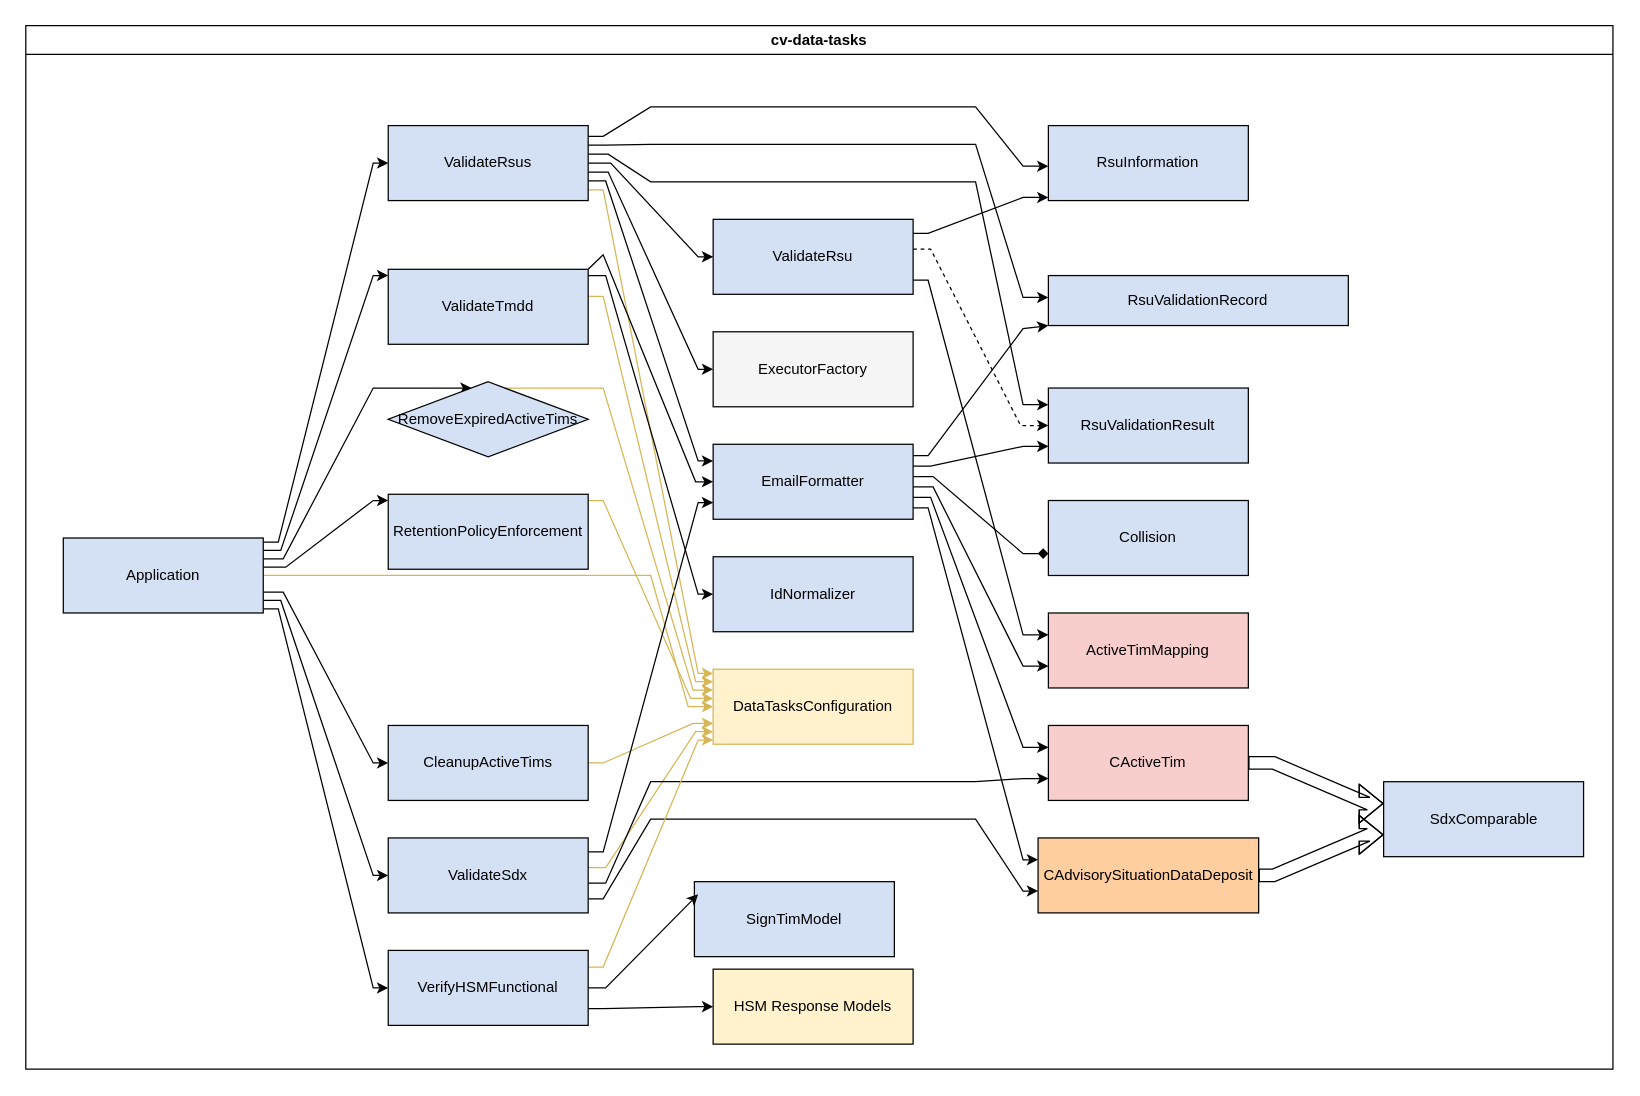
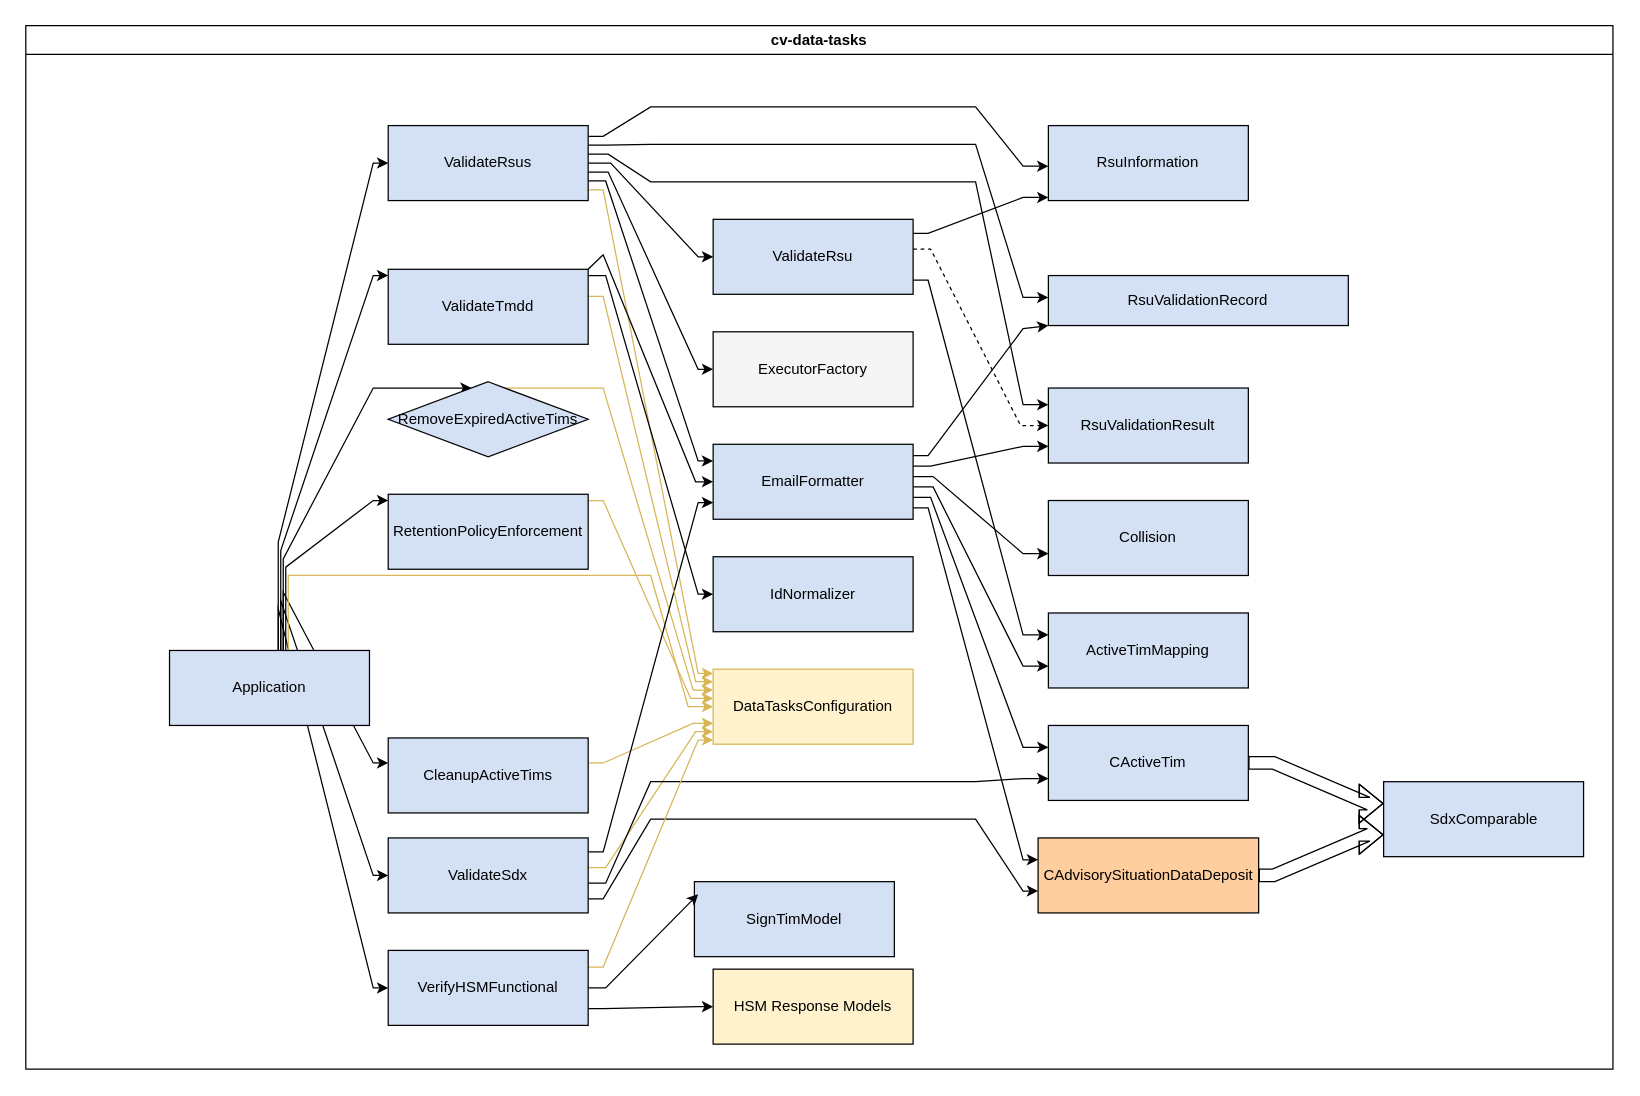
- <mxCell id="6" style="edgeStyle=orthogonalEdgeStyle;rounded=0;orthogonalLoop=1;jettySize=auto;html=1;noEdgeStyle=1;orthogonal=1;endArrow=diamond;" edge="1" parent="1" source="9" target="18"><mxGeometry relative="1" as="geometry"><Array as="points"><mxPoint x="746" y="380.833" /><mxPoint x="818" y="442.5" /></Array></mxGeometry></mxCell>
+ <mxCell id="6" style="edgeStyle=orthogonalEdgeStyle;rounded=0;orthogonalLoop=1;jettySize=auto;html=1;noEdgeStyle=1;orthogonal=1;" edge="1" parent="1" source="9" target="18"><mxGeometry relative="1" as="geometry"><Array as="points"><mxPoint x="746" y="380.833" /><mxPoint x="818" y="442.5" /></Array></mxGeometry></mxCell>
- <mxCell id="32" value="Application" style="rounded=0;whiteSpace=wrap;html=1;fillColor=#D4E1F5;container=0;" vertex="1" parent="1"><mxGeometry y="430" width="160" height="60" as="geometry" x="50" /></mxCell>
+ <mxCell id="32" value="Application" style="rounded=0;whiteSpace=wrap;html=1;fillColor=#D4E1F5;container=0;" vertex="1" parent="1"><mxGeometry x="135" y="520" width="160" height="60" as="geometry" /></mxCell>
- <mxCell id="13" value="ActiveTimMapping" style="rounded=0;whiteSpace=wrap;html=1;fillColor=#f8cecc;container=0;" vertex="1" parent="1"><mxGeometry x="838.25" y="490" width="160" height="60" as="geometry" /></mxCell>
+ <mxCell id="13" value="ActiveTimMapping" style="rounded=0;whiteSpace=wrap;html=1;fillColor=#D4E1F5;container=0;" vertex="1" parent="1"><mxGeometry x="838.25" y="490" width="160" height="60" as="geometry" /></mxCell>
- <mxCell id="62" value="CleanupActiveTims" style="rounded=0;whiteSpace=wrap;html=1;fillColor=#D4E1F5;container=0;" vertex="1" parent="58"><mxGeometry x="290" y="560" width="160" height="60" as="geometry" /></mxCell>
+ <mxCell id="62" value="CleanupActiveTims" style="rounded=0;whiteSpace=wrap;html=1;fillColor=#D4E1F5;container=0;" vertex="1" parent="58"><mxGeometry x="290" y="570" width="160" height="60" as="geometry" /></mxCell>
- <mxCell id="15" value="CActiveTim" style="rounded=0;whiteSpace=wrap;html=1;fillColor=#f8cecc;container=0;" vertex="1" parent="1"><mxGeometry x="838.25" y="580" width="160" height="60" as="geometry" /></mxCell>
+ <mxCell id="15" value="CActiveTim" style="rounded=0;whiteSpace=wrap;html=1;fillColor=#D4E1F5;container=0;" vertex="1" parent="1"><mxGeometry x="838.25" y="580" width="160" height="60" as="geometry" /></mxCell>
